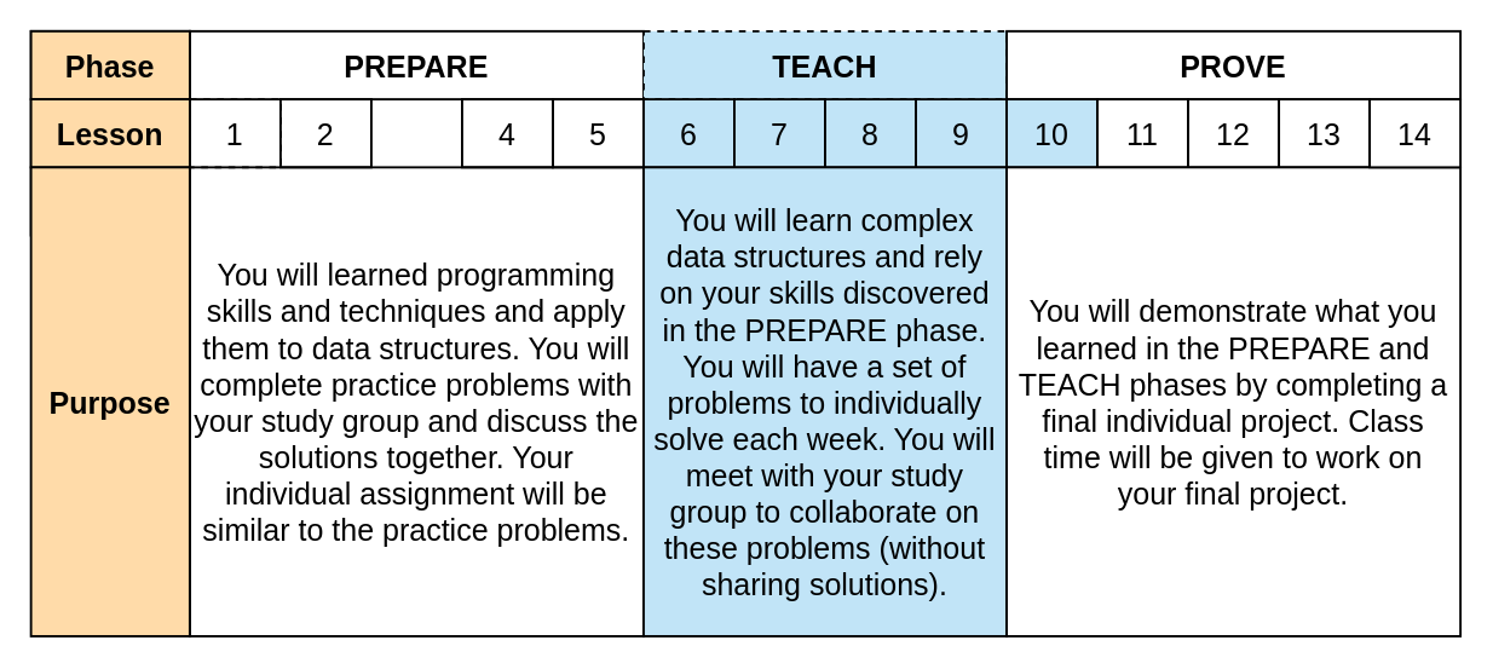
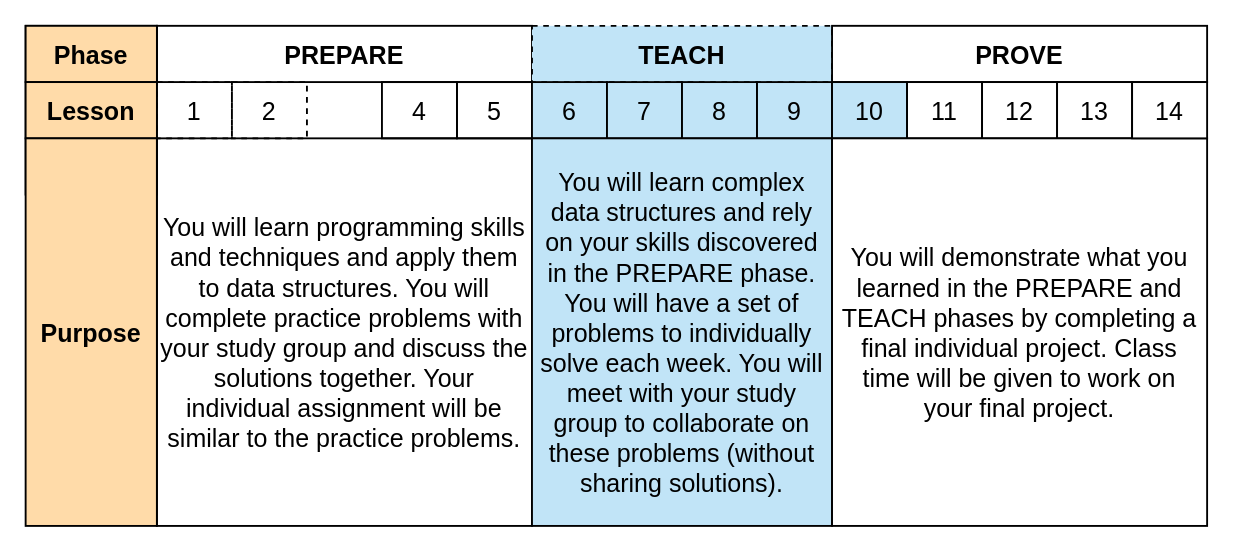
- <mxCell id="6" value="2" style="html=1;overflow=block;blockSpacing=1;whiteSpace=wrap;fontSize=20;fontColor=default;spacing=3.8;strokeOpacity=100;fillOpacity=0;fillColor=#000000;strokeWidth=1.5;" vertex="1" parent="1"><mxGeometry x="185" y="65" width="60" height="45" as="geometry" /></mxCell>
+ <mxCell id="6" value="2" style="html=1;overflow=block;blockSpacing=1;whiteSpace=wrap;fontSize=20;fontColor=default;spacing=3.8;strokeOpacity=100;fillOpacity=0;fillColor=#000000;strokeWidth=1.5;dashed=1;" vertex="1" parent="1"><mxGeometry x="185" y="65" width="60" height="45" as="geometry" /></mxCell>
- <mxCell id="21" value="You will learned programming skills and techniques and apply them to data structures.  You will complete practice problems with your study group and discuss the solutions together.  Your individual assignment will be similar to the practice problems." style="html=1;overflow=block;blockSpacing=1;whiteSpace=wrap;fontSize=20;fontColor=default;spacing=3.8;strokeOpacity=100;fillOpacity=0;fillColor=#000000;strokeWidth=1.5;" vertex="1" parent="1"><mxGeometry x="125" y="110" width="300" height="310" as="geometry" /></mxCell>
+ <mxCell id="21" value="You will learn programming skills and techniques and apply them to data structures.  You will complete practice problems with your study group and discuss the solutions together.  Your individual assignment will be similar to the practice problems." style="html=1;overflow=block;blockSpacing=1;whiteSpace=wrap;fontSize=20;fontColor=default;spacing=3.8;strokeOpacity=100;fillOpacity=0;fillColor=#000000;strokeWidth=1.5;" vertex="1" parent="1"><mxGeometry x="125" y="110" width="300" height="310" as="geometry" /></mxCell>
